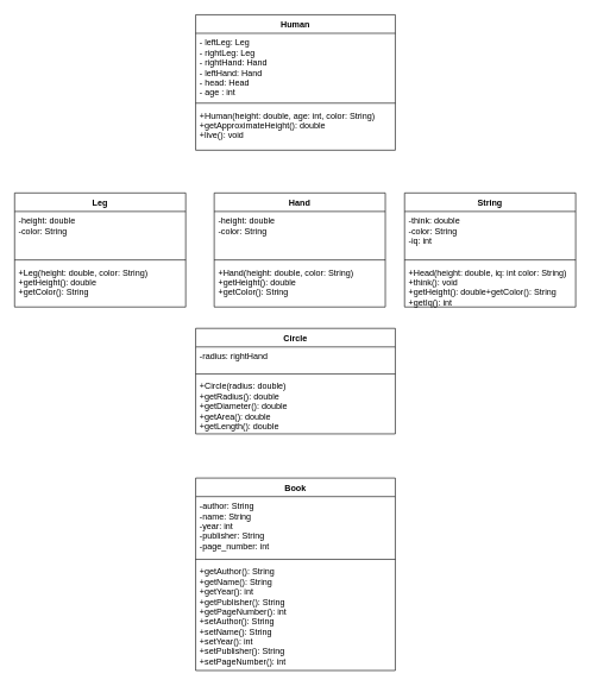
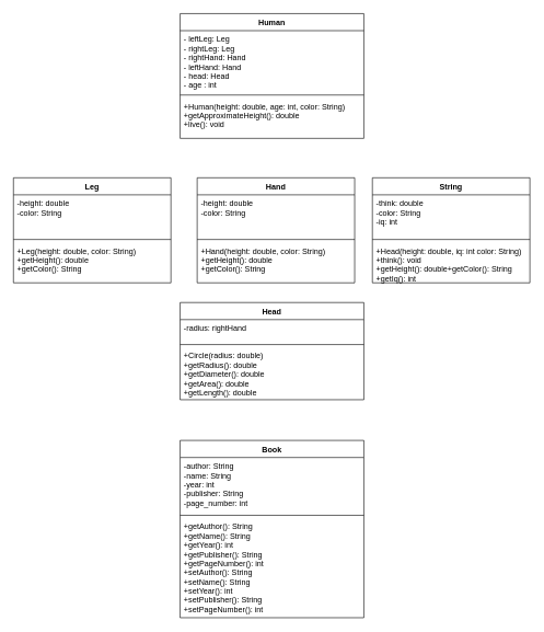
- <mxCell id="18" value="Circle" style="swimlane;fontStyle=1;align=center;verticalAlign=top;childLayout=stackLayout;horizontal=1;startSize=26;horizontalStack=0;resizeParent=1;resizeParentMax=0;resizeLast=0;collapsible=1;marginBottom=0;" vertex="1" parent="1"><mxGeometry x="274" y="460" width="280" height="148" as="geometry" /></mxCell>
+ <mxCell id="18" value="Head" style="swimlane;fontStyle=1;align=center;verticalAlign=top;childLayout=stackLayout;horizontal=1;startSize=26;horizontalStack=0;resizeParent=1;resizeParentMax=0;resizeLast=0;collapsible=1;marginBottom=0;" vertex="1" parent="1"><mxGeometry x="274" y="460" width="280" height="148" as="geometry" /></mxCell>
